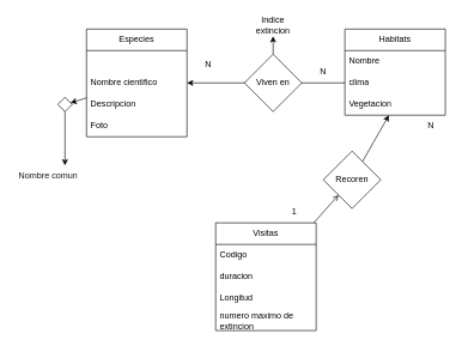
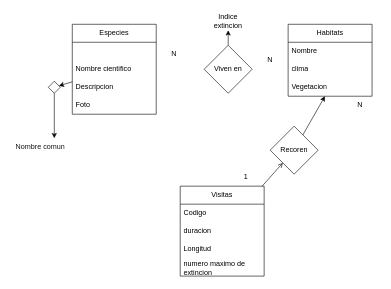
- <mxCell id="12" style="edgeStyle=none;html=1;" edge="1" parent="1" source="10" target="5"><mxGeometry relative="1" as="geometry" /></mxCell>
